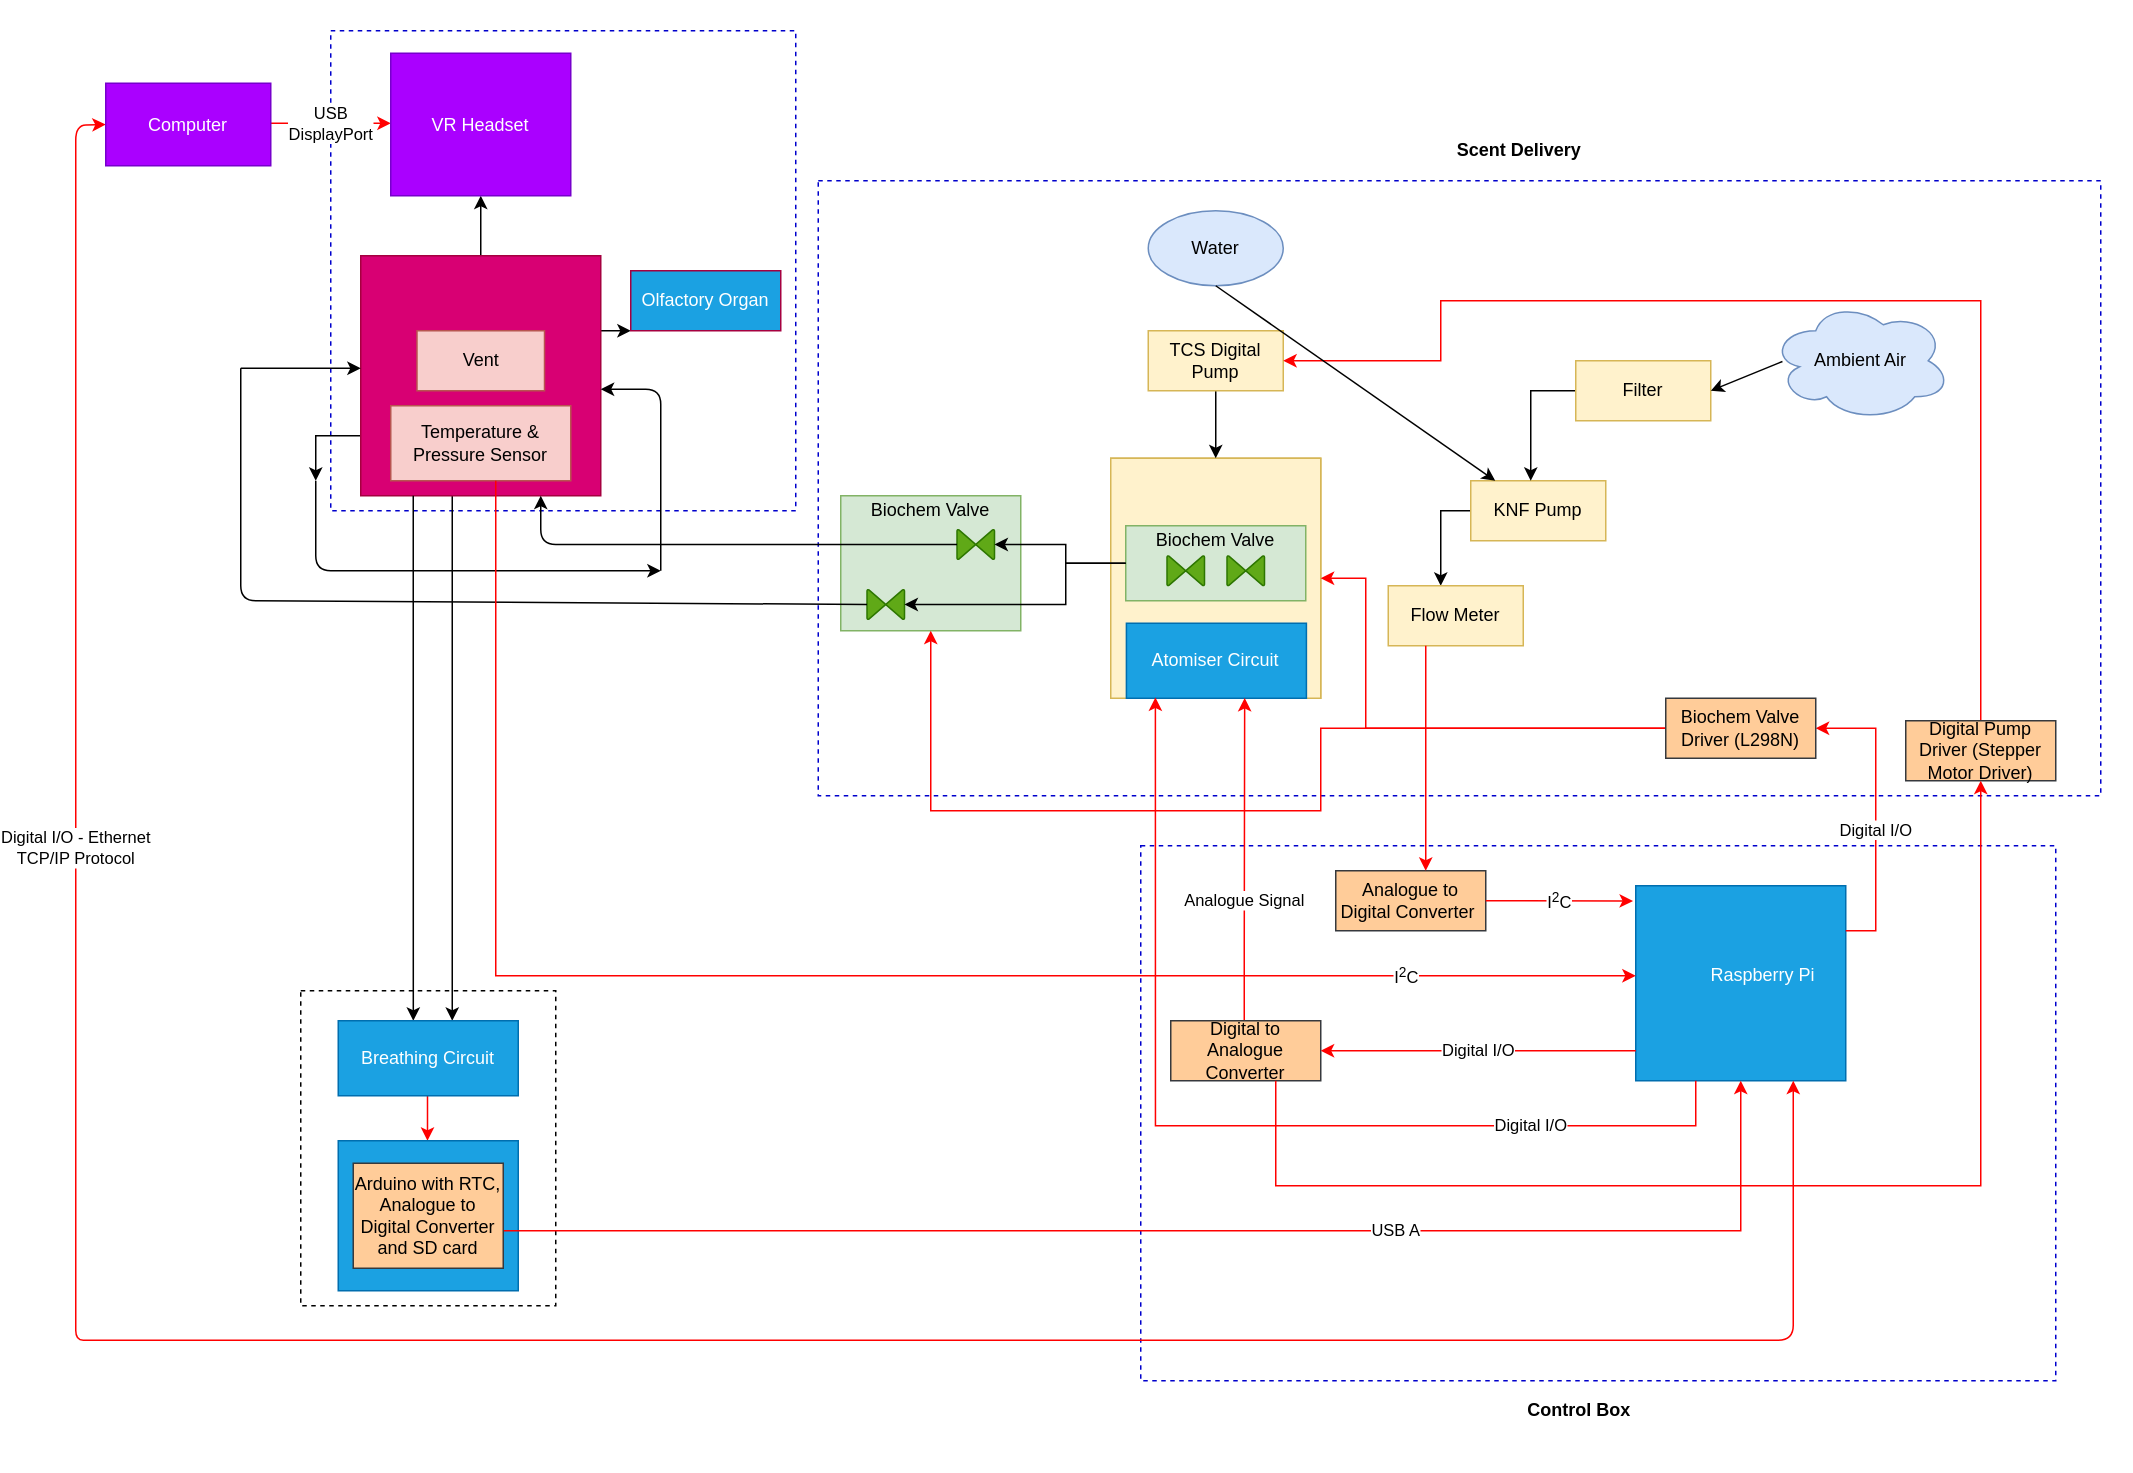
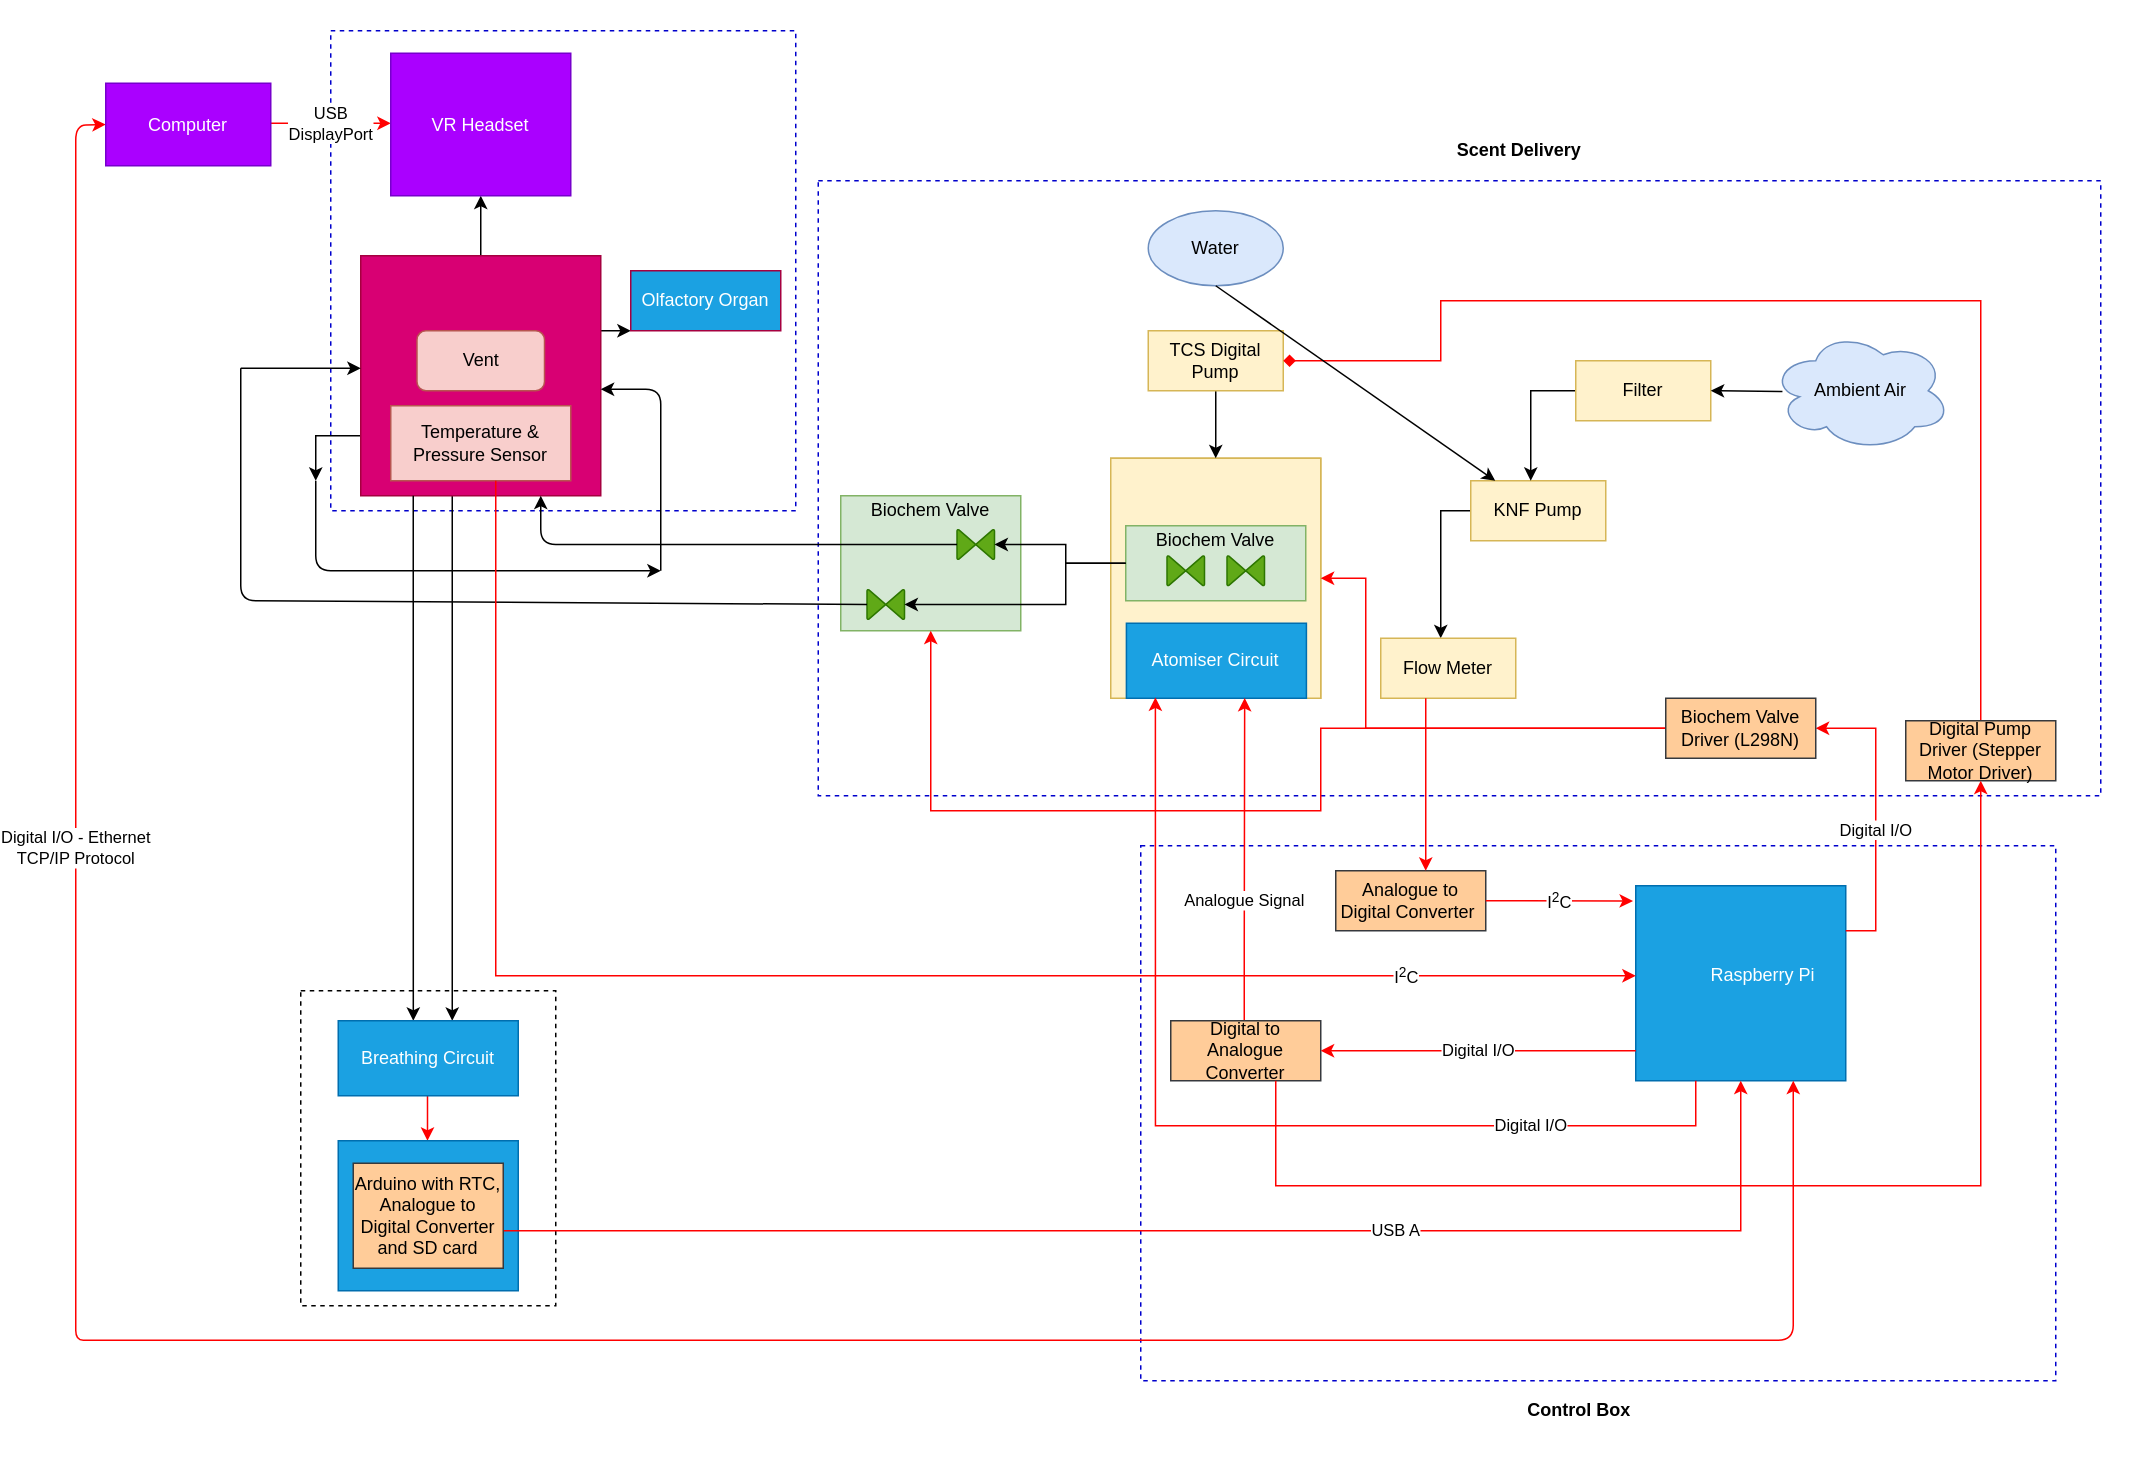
- <mxCell id="67" value="Vent" style="rounded=0;whiteSpace=wrap;html=1;fillColor=#f8cecc;strokeColor=#b85450;" parent="1" vertex="1"><mxGeometry x="247.5" y="220" width="85" height="40" as="geometry" /></mxCell>
+ <mxCell id="67" value="Vent" style="whiteSpace=wrap;html=1;fillColor=#f8cecc;strokeColor=#b85450;rounded=1;" parent="1" vertex="1"><mxGeometry x="247.5" y="220" width="85" height="40" as="geometry" /></mxCell>
- <mxCell id="57" style="edgeStyle=orthogonalEdgeStyle;rounded=0;orthogonalLoop=1;jettySize=auto;html=1;exitX=0.5;exitY=0;exitDx=0;exitDy=0;strokeColor=#FF0000;entryX=1;entryY=0.5;entryDx=0;entryDy=0;" parent="1" source="58" target="23" edge="1"><mxGeometry relative="1" as="geometry"><mxPoint x="880" y="286" as="targetPoint" /><Array as="points"><mxPoint x="1290" y="200" /><mxPoint x="930" y="200" /><mxPoint x="930" y="240" /></Array></mxGeometry></mxCell>
+ <mxCell id="57" style="edgeStyle=orthogonalEdgeStyle;rounded=0;orthogonalLoop=1;jettySize=auto;html=1;exitX=0.5;exitY=0;exitDx=0;exitDy=0;strokeColor=#FF0000;entryX=1;entryY=0.5;entryDx=0;entryDy=0;endArrow=diamond;" parent="1" source="58" target="23" edge="1"><mxGeometry relative="1" as="geometry"><mxPoint x="880" y="286" as="targetPoint" /><Array as="points"><mxPoint x="1290" y="200" /><mxPoint x="930" y="200" /><mxPoint x="930" y="240" /></Array></mxGeometry></mxCell>
- <mxCell id="11" value="Ambient Air" style="ellipse;shape=cloud;whiteSpace=wrap;html=1;fillColor=#dae8fc;strokeColor=#6c8ebf;" parent="1" vertex="1"><mxGeometry x="1150" y="200" width="120" height="80" as="geometry" /></mxCell>
+ <mxCell id="11" value="Ambient Air" style="ellipse;shape=cloud;whiteSpace=wrap;html=1;fillColor=#dae8fc;strokeColor=#6c8ebf;" parent="1" vertex="1"><mxGeometry x="1150" y="220" width="120" height="80" as="geometry" /></mxCell>
- <mxCell id="12" value="Flow Meter" style="rounded=0;whiteSpace=wrap;html=1;fillColor=#fff2cc;strokeColor=#d6b656;" parent="1" vertex="1"><mxGeometry x="895" y="390" width="90" height="40" as="geometry" /></mxCell>
+ <mxCell id="12" value="Flow Meter" style="rounded=0;whiteSpace=wrap;html=1;fillColor=#fff2cc;strokeColor=#d6b656;" parent="1" vertex="1"><mxGeometry x="890" y="425" width="90" height="40" as="geometry" /></mxCell>
